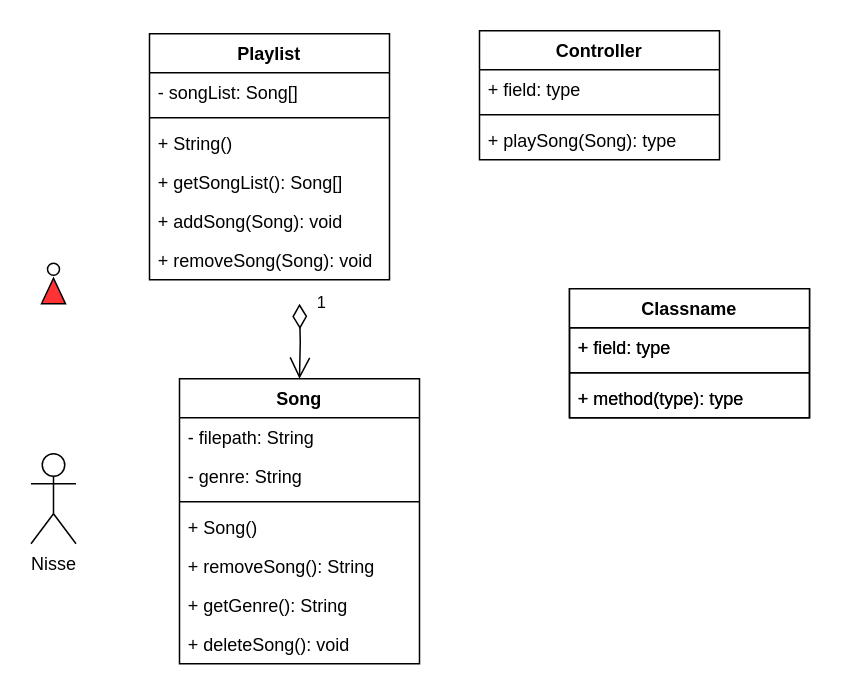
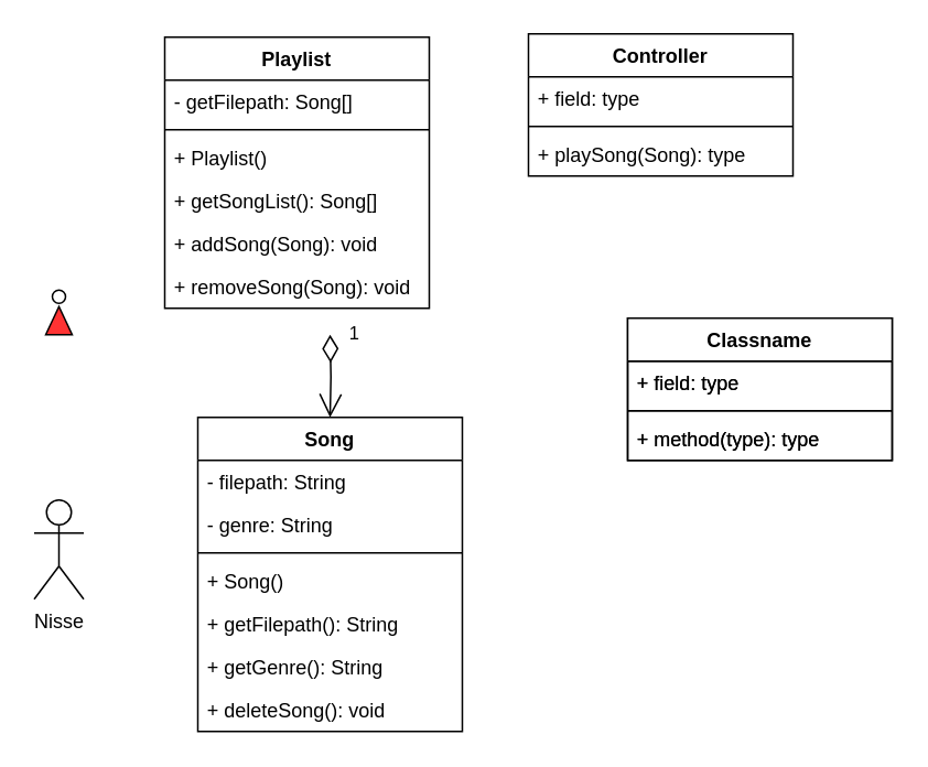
- <mxCell id="23" value="- songList: Song[]" style="text;strokeColor=none;fillColor=none;align=left;verticalAlign=top;spacingLeft=4;spacingRight=4;overflow=hidden;rotatable=0;points=[[0,0.5],[1,0.5]];portConstraint=eastwest;" parent="22" vertex="1"><mxGeometry y="26" width="160" height="26" as="geometry" /></mxCell>
+ <mxCell id="23" value="- getFilepath: Song[]" style="text;strokeColor=none;fillColor=none;align=left;verticalAlign=top;spacingLeft=4;spacingRight=4;overflow=hidden;rotatable=0;points=[[0,0.5],[1,0.5]];portConstraint=eastwest;" parent="22" vertex="1"><mxGeometry y="26" width="160" height="26" as="geometry" /></mxCell>
- <mxCell id="25" value="+ String()" style="text;strokeColor=none;fillColor=none;align=left;verticalAlign=top;spacingLeft=4;spacingRight=4;overflow=hidden;rotatable=0;points=[[0,0.5],[1,0.5]];portConstraint=eastwest;" parent="22" vertex="1"><mxGeometry y="60" width="160" height="26" as="geometry" /></mxCell>
+ <mxCell id="25" value="+ Playlist()" style="text;strokeColor=none;fillColor=none;align=left;verticalAlign=top;spacingLeft=4;spacingRight=4;overflow=hidden;rotatable=0;points=[[0,0.5],[1,0.5]];portConstraint=eastwest;" parent="22" vertex="1"><mxGeometry y="60" width="160" height="26" as="geometry" /></mxCell>
- <mxCell id="19" value="+ removeSong(): String" style="text;strokeColor=none;fillColor=none;align=left;verticalAlign=top;spacingLeft=4;spacingRight=4;overflow=hidden;rotatable=0;points=[[0,0.5],[1,0.5]];portConstraint=eastwest;" vertex="1" parent="14"><mxGeometry y="112" width="160" height="26" as="geometry" /></mxCell>
+ <mxCell id="19" value="+ getFilepath(): String" style="text;strokeColor=none;fillColor=none;align=left;verticalAlign=top;spacingLeft=4;spacingRight=4;overflow=hidden;rotatable=0;points=[[0,0.5],[1,0.5]];portConstraint=eastwest;" vertex="1" parent="14"><mxGeometry y="112" width="160" height="26" as="geometry" /></mxCell>
